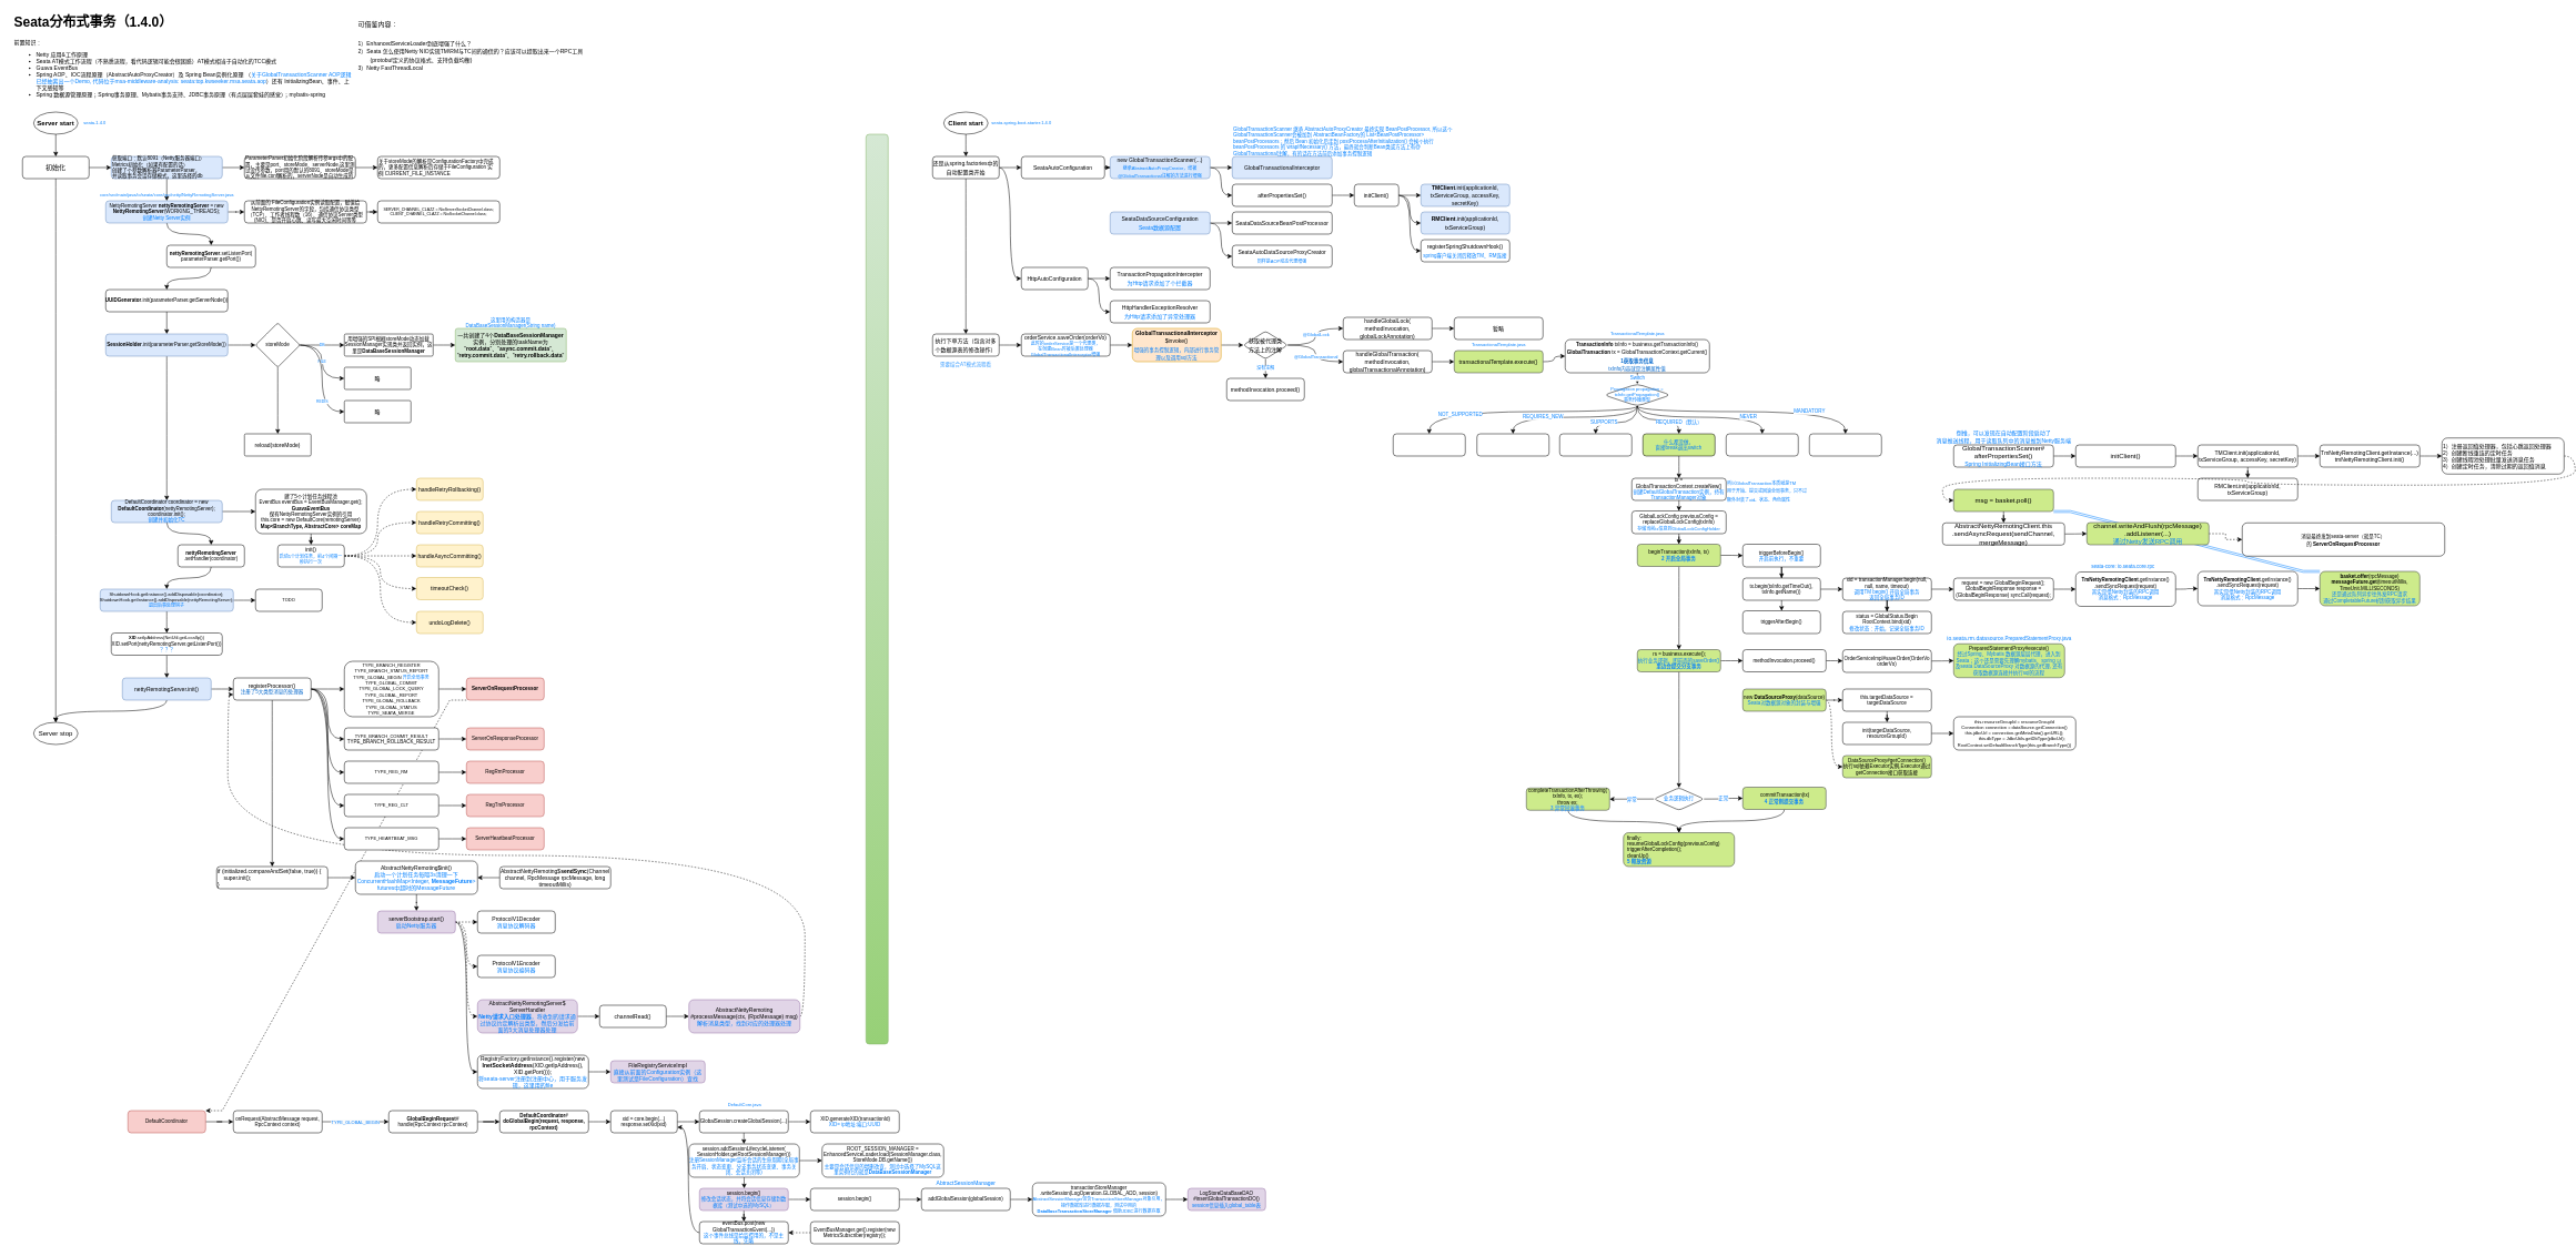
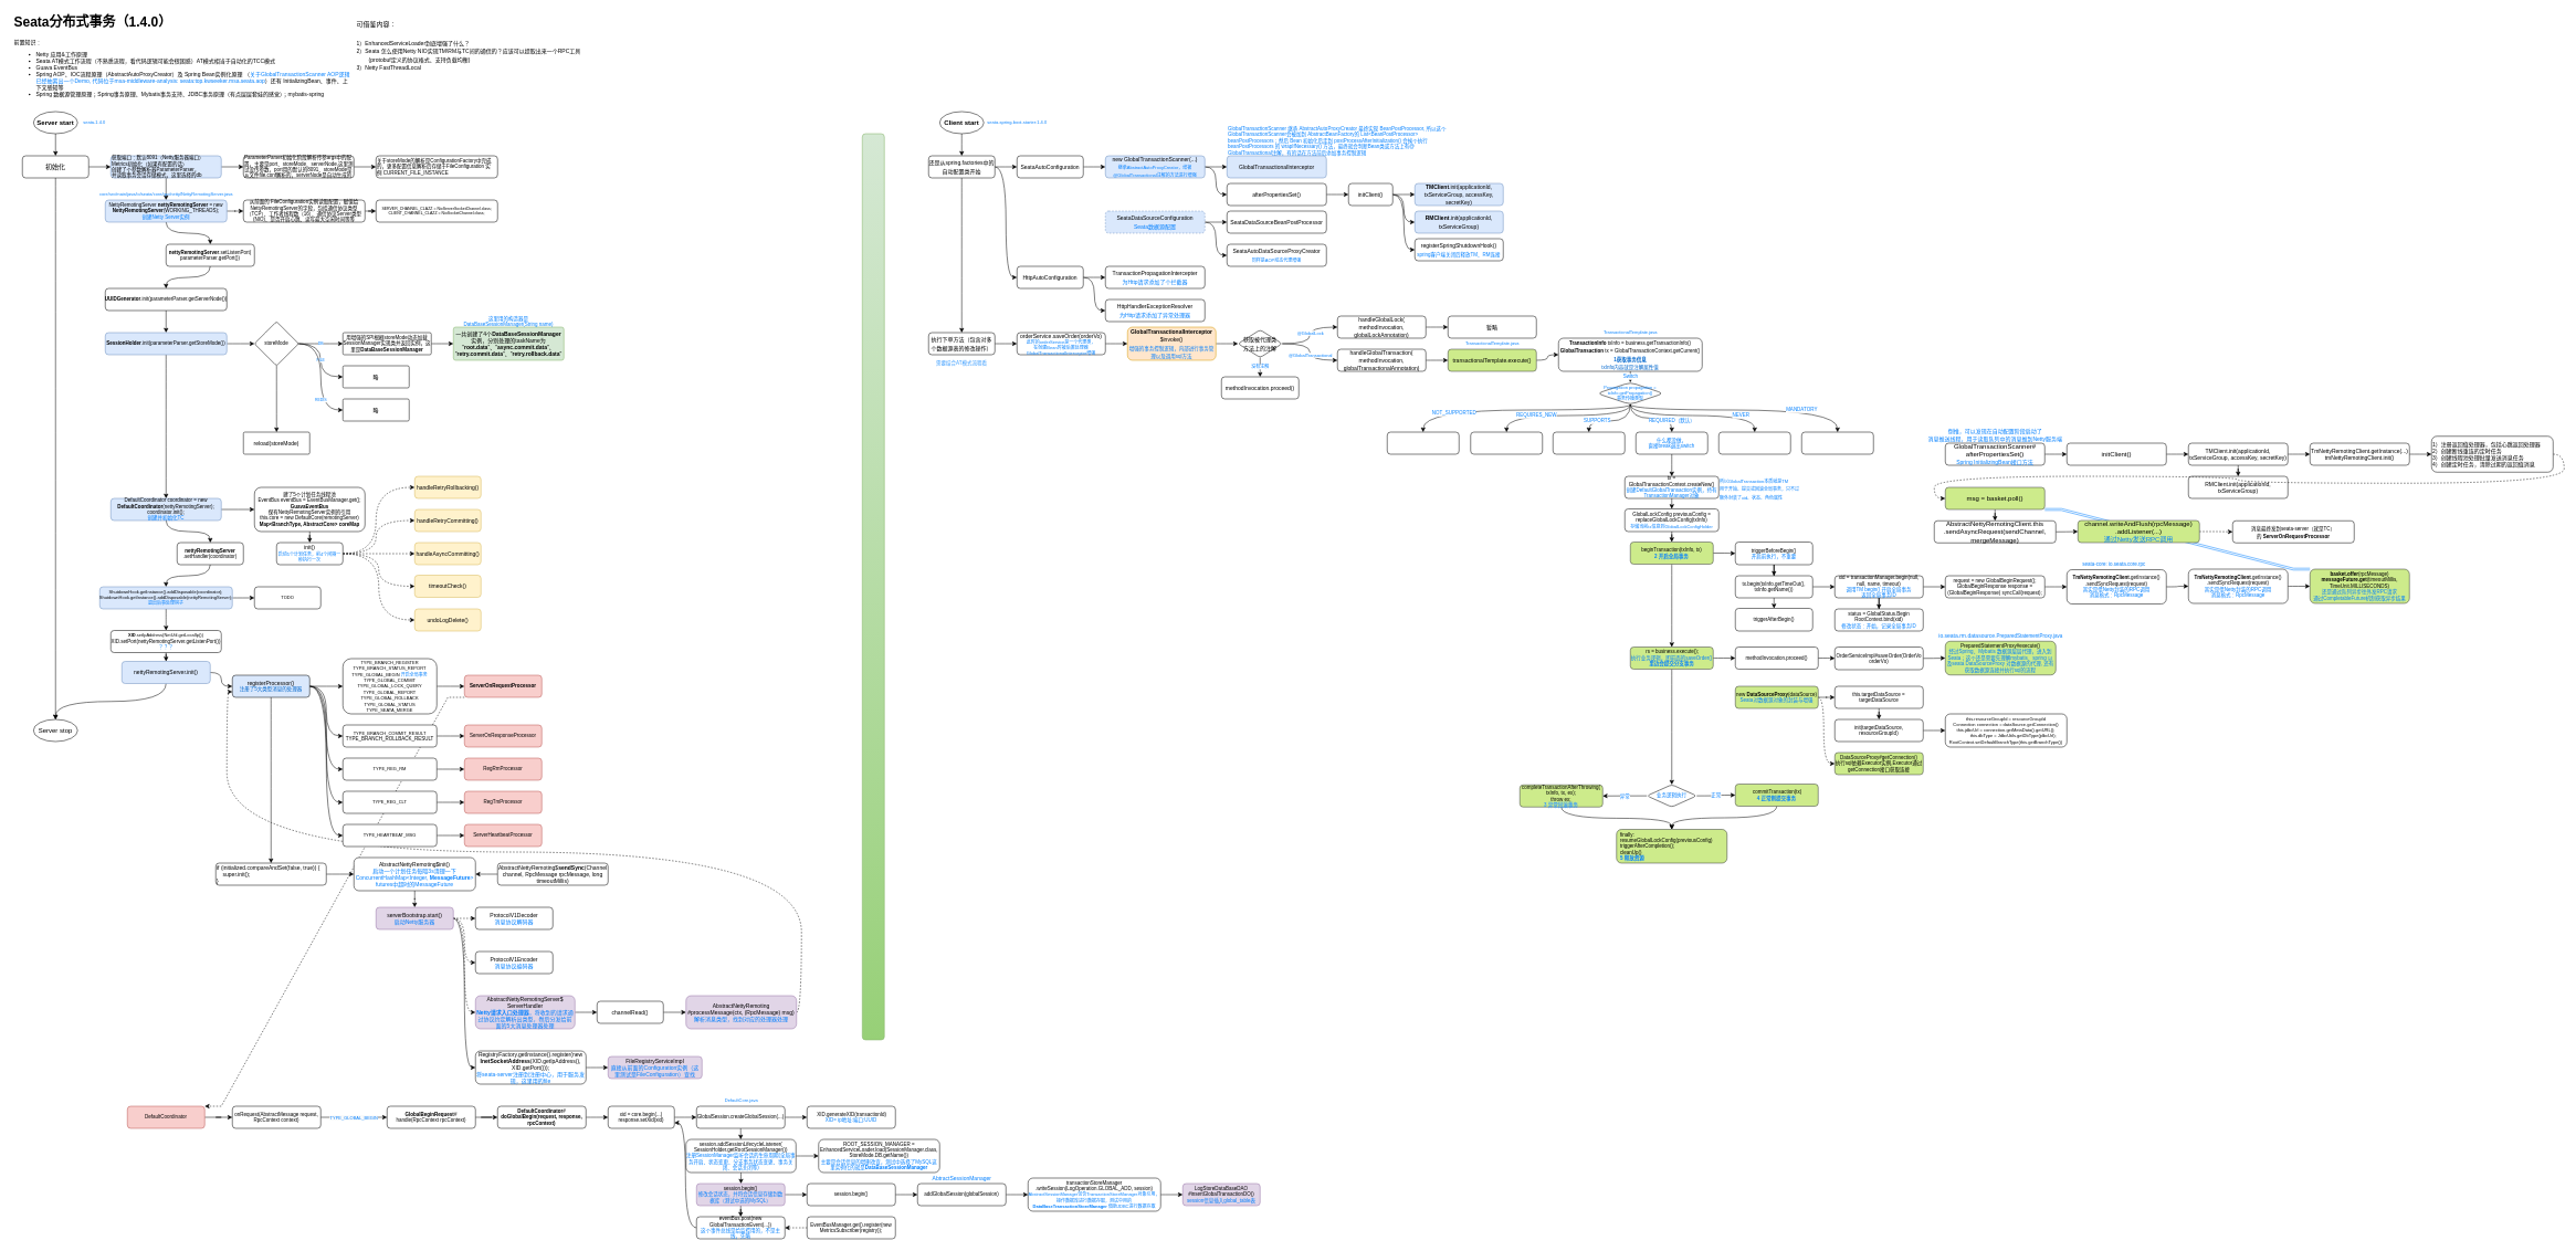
- <mxCell id="121" value="&lt;font style=&quot;font-size: 10px&quot;&gt;SeataAutoConfiguration&lt;/font&gt;" style="rounded=1;whiteSpace=wrap;html=1;" parent="1" vertex="1"><mxGeometry x="1840" y="281" width="150" height="40" as="geometry" /></mxCell>
+ <mxCell id="121" value="&lt;font style=&quot;font-size: 10px&quot;&gt;SeataAutoConfiguration&lt;/font&gt;" style="rounded=1;whiteSpace=wrap;html=1;" parent="1" vertex="1"><mxGeometry x="1840" y="281" width="120" height="40" as="geometry" /></mxCell>
- <mxCell id="133" value="&lt;font&gt;&lt;span style=&quot;font-size: 10px&quot;&gt;SeataDataSourceConfiguration&lt;br&gt;&lt;/span&gt;&lt;font color=&quot;#007fff&quot; style=&quot;font-size: 10px&quot;&gt;Seata数据源配置&lt;/font&gt;&lt;br&gt;&lt;/font&gt;" style="rounded=1;whiteSpace=wrap;html=1;fillColor=#dae8fc;strokeColor=#6c8ebf;" parent="1" vertex="1"><mxGeometry x="2000" y="381" width="180" height="40" as="geometry" /></mxCell>
+ <mxCell id="133" value="&lt;font&gt;&lt;span style=&quot;font-size: 10px&quot;&gt;SeataDataSourceConfiguration&lt;br&gt;&lt;/span&gt;&lt;font color=&quot;#007fff&quot; style=&quot;font-size: 10px&quot;&gt;Seata数据源配置&lt;/font&gt;&lt;br&gt;&lt;/font&gt;" style="rounded=1;whiteSpace=wrap;html=1;fillColor=#dae8fc;strokeColor=#6c8ebf;dashed=1;" parent="1" vertex="1"><mxGeometry x="2000" y="381" width="180" height="40" as="geometry" /></mxCell>
- <mxCell id="179" value="什么都没做，&lt;br&gt;直接break退出switch" style="rounded=1;whiteSpace=wrap;html=1;fontSize=9;fontColor=#007FFF;fillColor=#cdeb8b;" parent="1" vertex="1"><mxGeometry x="2960" y="781" width="130" height="40" as="geometry" /></mxCell>
+ <mxCell id="179" value="什么都没做，&lt;br&gt;直接break退出switch" style="rounded=1;whiteSpace=wrap;html=1;fontSize=9;fontColor=#007FFF;" parent="1" vertex="1"><mxGeometry x="2960" y="781" width="130" height="40" as="geometry" /></mxCell>
- <mxCell id="244" value="&lt;span style=&quot;font-size: 9px&quot;&gt;消息最终发到seata-server（就是TC）&lt;br&gt;的&amp;nbsp;&lt;/span&gt;&lt;span style=&quot;font-size: 9px&quot;&gt;&lt;b&gt;ServerOnRequestProcessor&lt;/b&gt;&lt;/span&gt;" style="whiteSpace=wrap;html=1;fontSize=12;rounded=1;" parent="1" vertex="1"><mxGeometry x="4040" y="941.5" width="365" height="60" as="geometry" /></mxCell>
+ <mxCell id="244" value="&lt;span style=&quot;font-size: 9px&quot;&gt;消息最终发到seata-server（就是TC）&lt;br&gt;的&amp;nbsp;&lt;/span&gt;&lt;span style=&quot;font-size: 9px&quot;&gt;&lt;b&gt;ServerOnRequestProcessor&lt;/b&gt;&lt;/span&gt;" style="whiteSpace=wrap;html=1;fontSize=12;rounded=1;" parent="1" vertex="1"><mxGeometry x="4040" y="941.5" width="220" height="40" as="geometry" /></mxCell>
- <mxCell id="37" value="&lt;div&gt;&lt;font style=&quot;font-size: 10px&quot;&gt;nettyRemotingServer.init()&lt;/font&gt;&lt;br&gt;&lt;/div&gt;" style="rounded=1;whiteSpace=wrap;html=1;fontSize=9;align=center;fillColor=#dae8fc;strokeColor=#6c8ebf;" parent="1" vertex="1"><mxGeometry x="220" y="1221" width="160" height="40" as="geometry" /></mxCell>
+ <mxCell id="37" value="&lt;div&gt;&lt;font style=&quot;font-size: 10px&quot;&gt;nettyRemotingServer.init()&lt;/font&gt;&lt;br&gt;&lt;/div&gt;" style="rounded=1;whiteSpace=wrap;html=1;fontSize=9;align=center;fillColor=#dae8fc;strokeColor=#6c8ebf;" parent="1" vertex="1"><mxGeometry x="220" y="1196" width="160" height="40" as="geometry" /></mxCell>
- <mxCell id="51" value="&lt;div&gt;&lt;font style=&quot;font-size: 10px&quot;&gt;registerProcessor()&lt;br&gt;&lt;/font&gt;&lt;font color=&quot;#0066cc&quot;&gt;注册了5大类型消息的处理器&lt;/font&gt;&lt;/div&gt;" style="rounded=1;whiteSpace=wrap;html=1;fontSize=9;align=center;" parent="1" vertex="1"><mxGeometry x="420" y="1221" width="140" height="40" as="geometry" /></mxCell>
+ <mxCell id="51" value="&lt;div&gt;&lt;font style=&quot;font-size: 10px&quot;&gt;registerProcessor()&lt;br&gt;&lt;/font&gt;&lt;font color=&quot;#0066cc&quot;&gt;注册了5大类型消息的处理器&lt;/font&gt;&lt;/div&gt;" style="rounded=1;whiteSpace=wrap;html=1;fontSize=9;align=center;fillColor=#dae8fc;" parent="1" vertex="1"><mxGeometry x="420" y="1221" width="140" height="40" as="geometry" /></mxCell>
